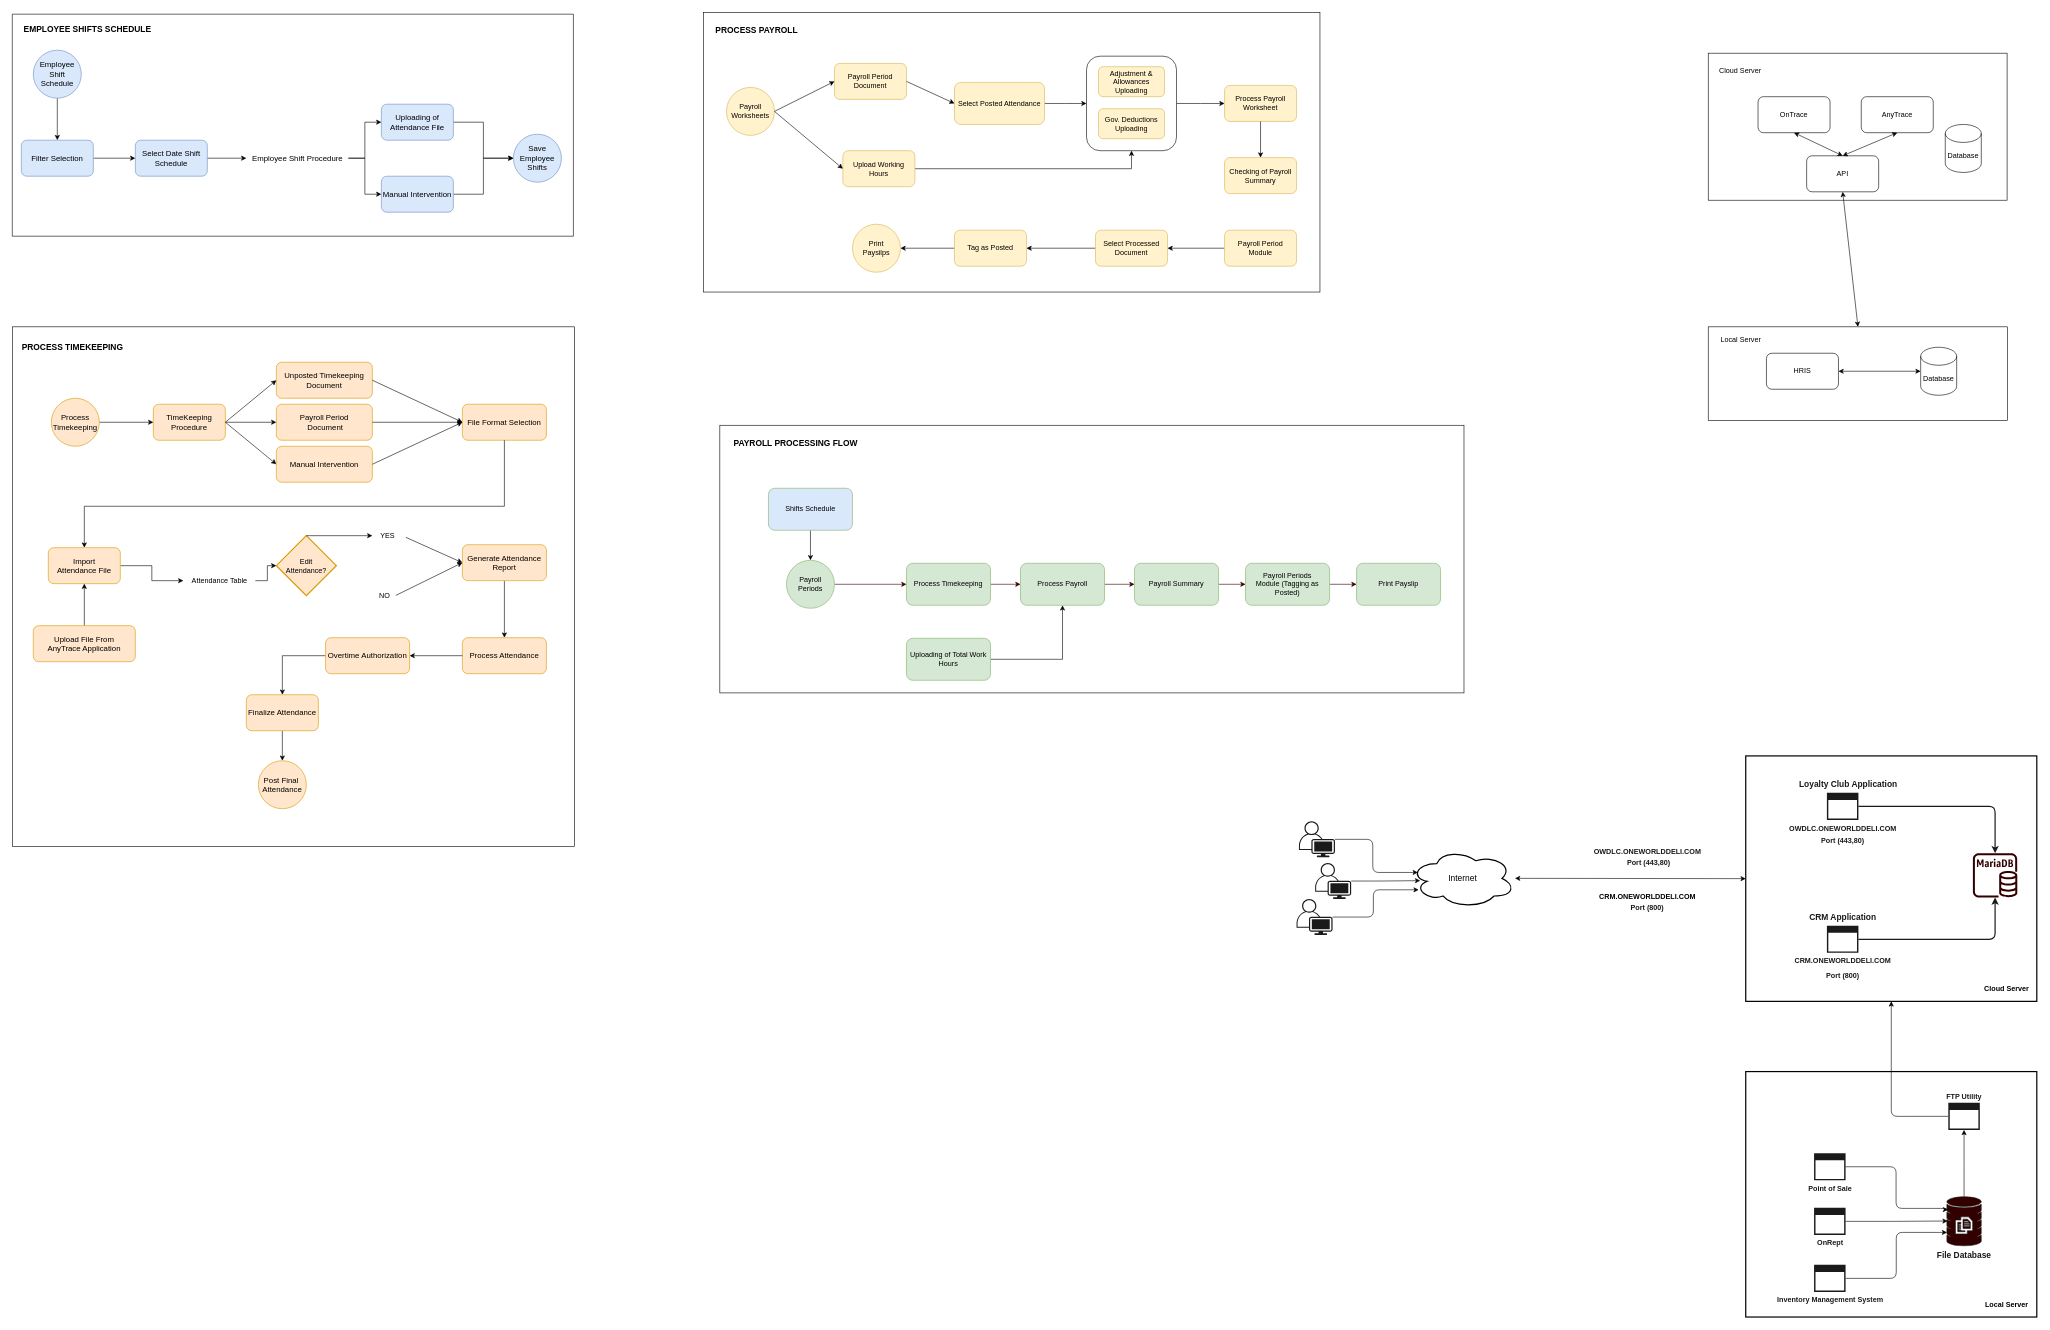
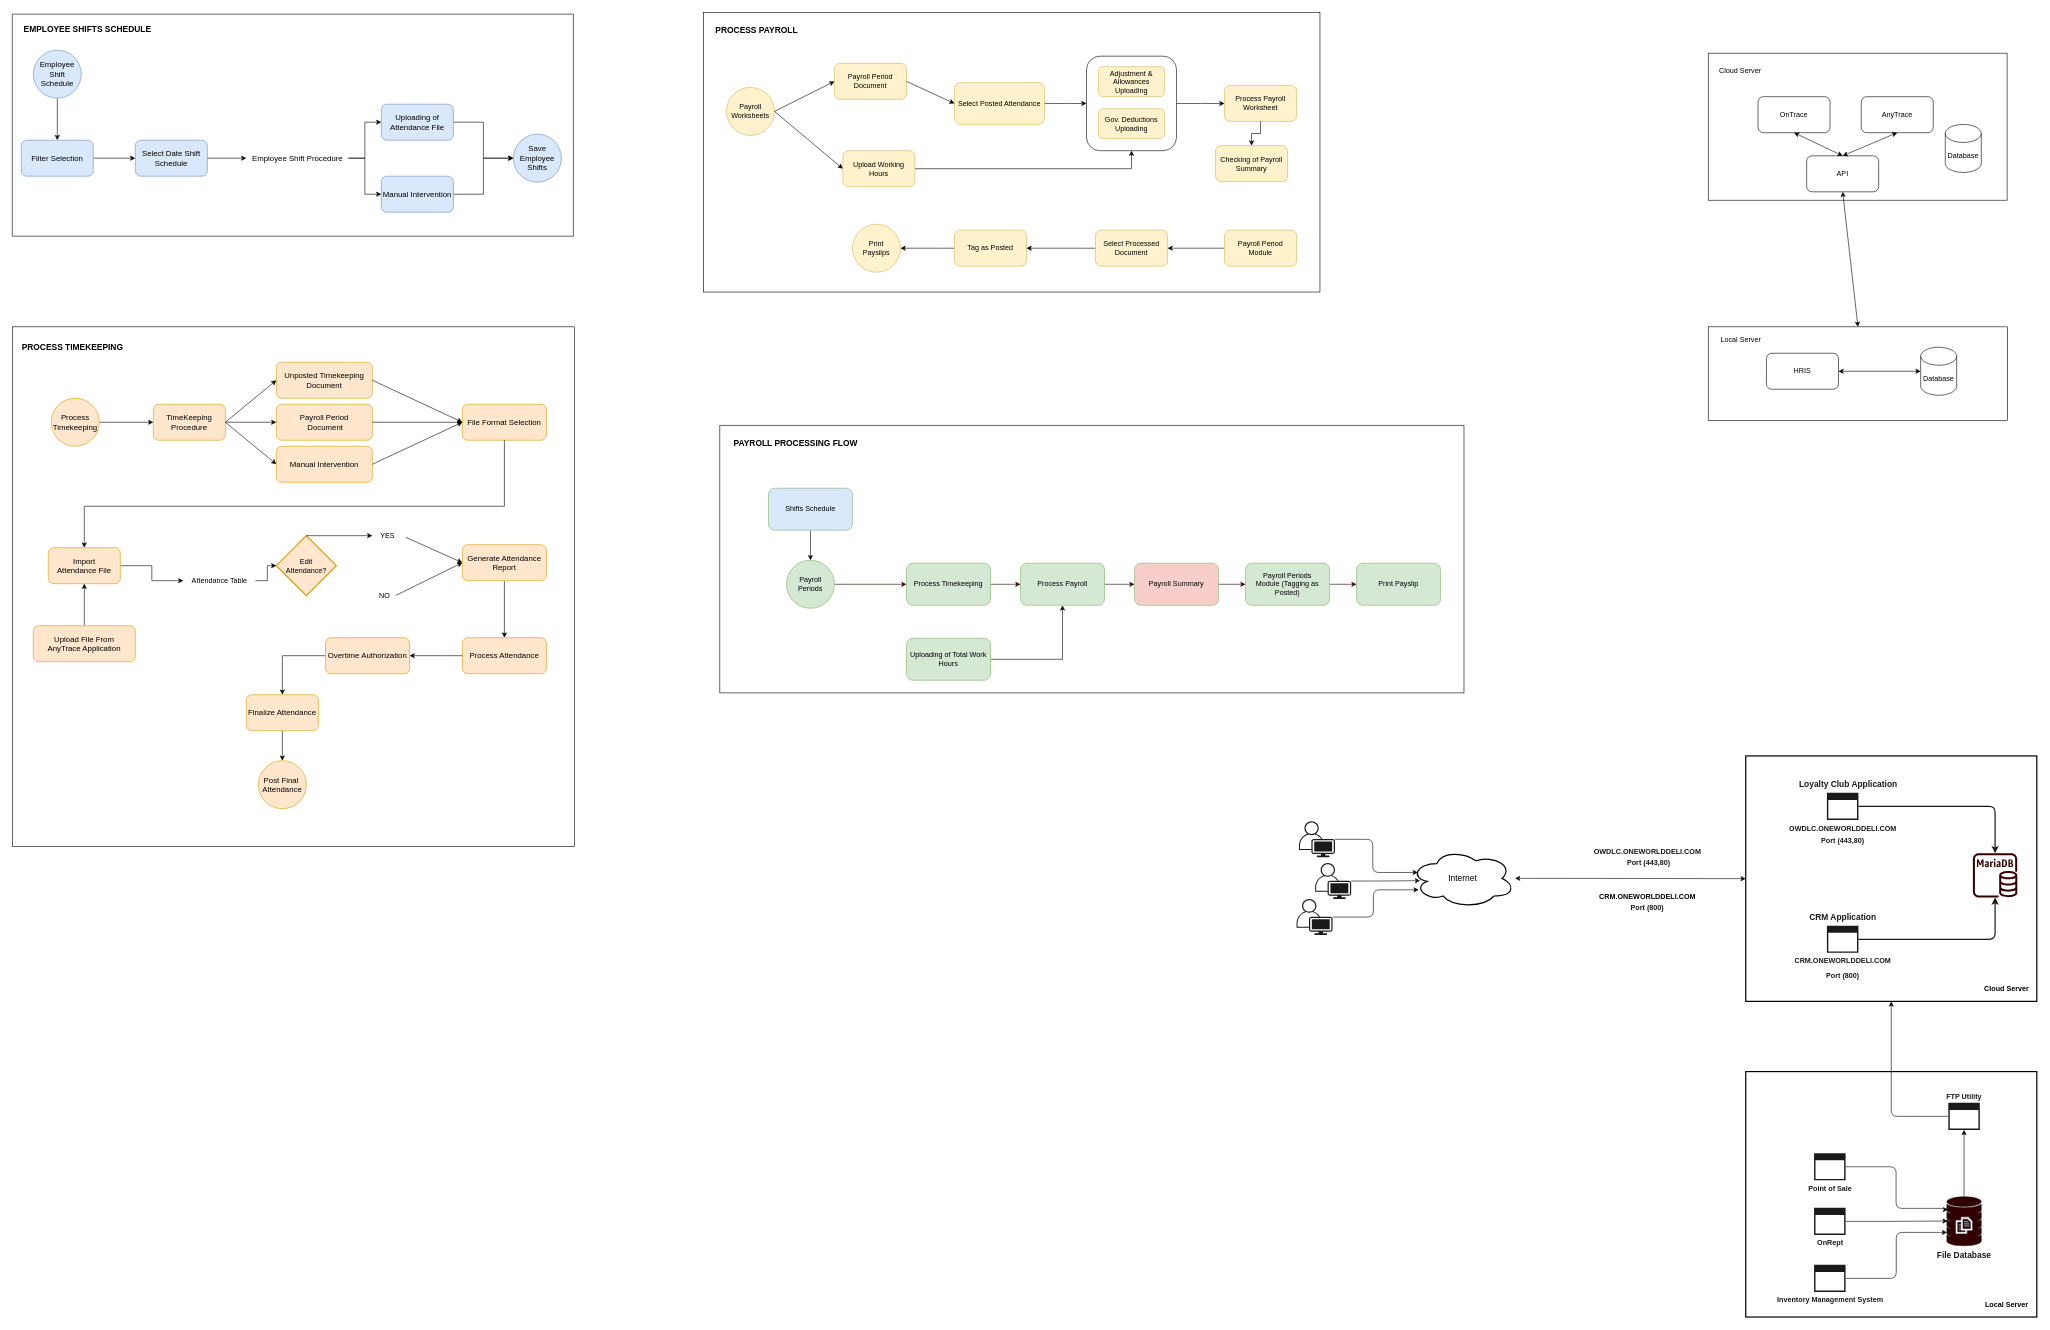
- <mxCell id="99" value="&lt;span style=&quot;white-space-collapse: preserve;&quot;&gt;Checking of Payroll Summary&lt;/span&gt;" style="rounded=1;whiteSpace=wrap;html=1;fillColor=#fff2cc;strokeColor=#d6b656;fontSize=12;" parent="1" vertex="1"><mxGeometry x="2040" y="262" width="120" height="60" as="geometry" /></mxCell>
+ <mxCell id="99" value="&lt;span style=&quot;white-space-collapse: preserve;&quot;&gt;Checking of Payroll Summary&lt;/span&gt;" style="rounded=1;whiteSpace=wrap;html=1;fillColor=#fff2cc;strokeColor=#d6b656;fontSize=12;" parent="1" vertex="1"><mxGeometry x="2025" y="242" width="120" height="60" as="geometry" /></mxCell>
- <mxCell id="83" value="Payroll Summary" style="rounded=1;whiteSpace=wrap;html=1;fillColor=#d5e8d4;strokeColor=#82b366;fontSize=12;" parent="1" vertex="1"><mxGeometry x="1890" y="938" width="140" height="70" as="geometry" /></mxCell>
+ <mxCell id="83" value="Payroll Summary" style="rounded=1;whiteSpace=wrap;html=1;fillColor=#f8cecc;strokeColor=#82b366;fontSize=12;" parent="1" vertex="1"><mxGeometry x="1890" y="938" width="140" height="70" as="geometry" /></mxCell>
